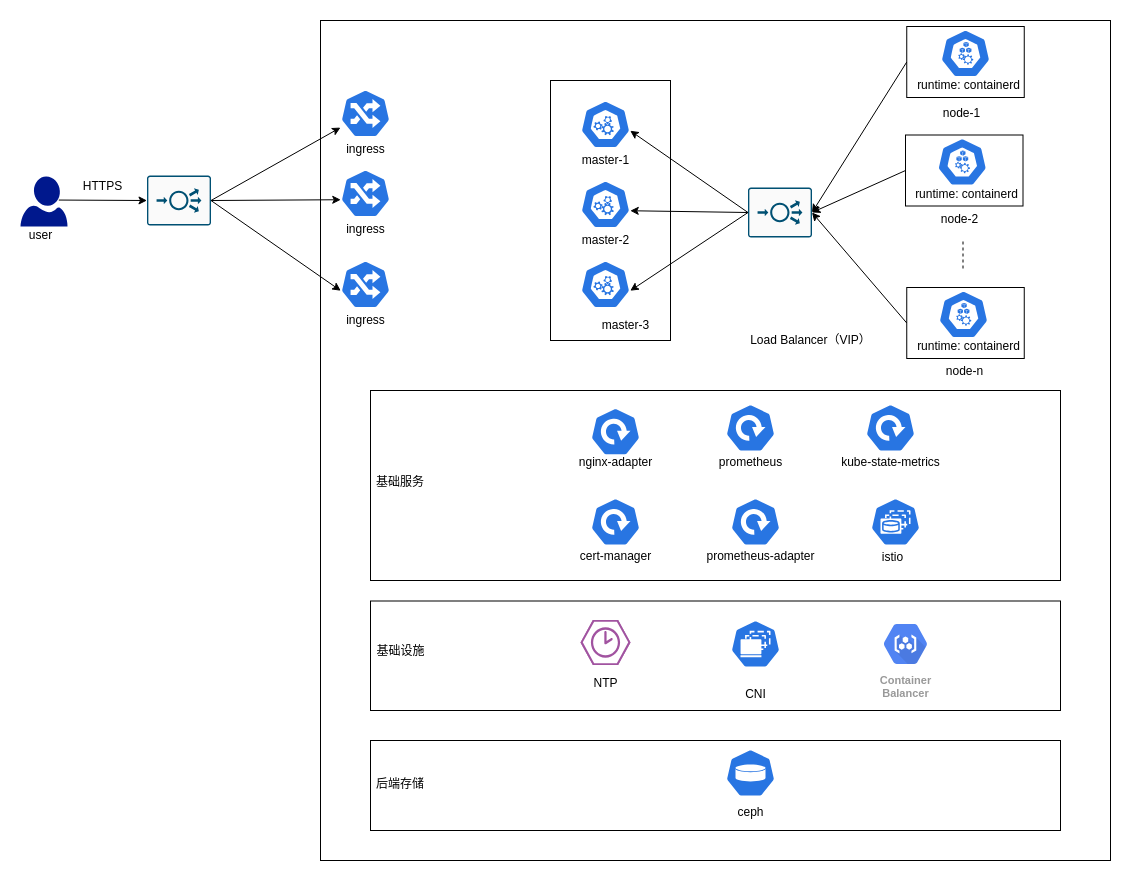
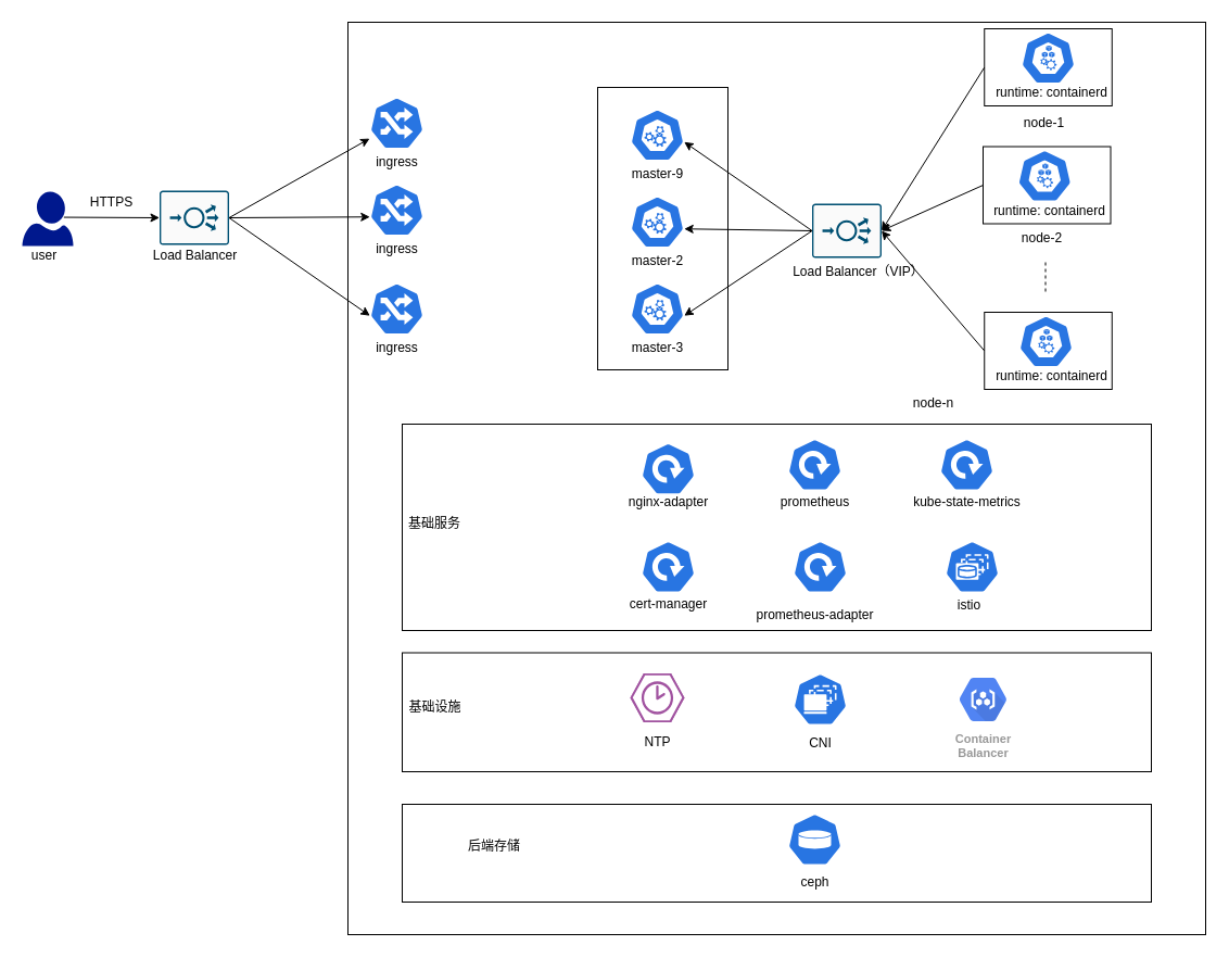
- <mxCell id="10" value="master-1" style="text;html=1;align=center;verticalAlign=middle;resizable=0;points=[];autosize=1;strokeColor=none;fillColor=none;" parent="1" vertex="1"><mxGeometry x="575" y="150" width="60" height="20" as="geometry" /></mxCell>
+ <mxCell id="10" value="master-9" style="text;html=1;align=center;verticalAlign=middle;resizable=0;points=[];autosize=1;strokeColor=none;fillColor=none;" parent="1" vertex="1"><mxGeometry x="575" y="150" width="60" height="20" as="geometry" /></mxCell>
+ <mxCell id="49" value="Load Balancer" style="text;html=1;align=center;verticalAlign=middle;resizable=0;points=[];autosize=1;strokeColor=none;fillColor=none;" parent="1" vertex="1"><mxGeometry x="133.5" y="225" width="90" height="20" as="geometry" /></mxCell>
- <mxCell id="12" value="master-3" style="text;html=1;align=center;verticalAlign=middle;resizable=0;points=[];autosize=1;strokeColor=none;fillColor=none;" parent="1" vertex="1"><mxGeometry x="595" y="315" width="60" height="20" as="geometry" /></mxCell>
+ <mxCell id="12" value="master-3" style="text;html=1;align=center;verticalAlign=middle;resizable=0;points=[];autosize=1;strokeColor=none;fillColor=none;" parent="1" vertex="1"><mxGeometry x="575" y="310" width="60" height="20" as="geometry" /></mxCell>
- <mxCell id="13" value="Load Balancer（VIP）" style="text;html=1;align=center;verticalAlign=middle;resizable=0;points=[];autosize=1;strokeColor=none;fillColor=none;" parent="1" vertex="1"><mxGeometry x="740" y="330" width="140" height="20" as="geometry" /></mxCell>
+ <mxCell id="13" value="Load Balancer（VIP）" style="text;html=1;align=center;verticalAlign=middle;resizable=0;points=[];autosize=1;strokeColor=none;fillColor=none;" parent="1" vertex="1"><mxGeometry x="720" y="240" width="140" height="20" as="geometry" /></mxCell>
- <mxCell id="16" value="node-n" style="text;html=1;align=center;verticalAlign=middle;resizable=0;points=[];autosize=1;strokeColor=none;fillColor=none;" parent="1" vertex="1"><mxGeometry x="938.75" y="361" width="50" height="20" as="geometry" /></mxCell>
+ <mxCell id="16" value="node-n" style="text;html=1;align=center;verticalAlign=middle;resizable=0;points=[];autosize=1;strokeColor=none;fillColor=none;" parent="1" vertex="1"><mxGeometry x="833.75" y="361" width="50" height="20" as="geometry" /></mxCell>
- <mxCell id="21" value="prometheus-adapter" style="text;html=1;align=center;verticalAlign=middle;resizable=0;points=[];autosize=1;strokeColor=none;fillColor=none;" parent="1" vertex="1"><mxGeometry x="700" y="545.5" width="120" height="20" as="geometry" /></mxCell>
+ <mxCell id="21" value="prometheus-adapter" style="text;html=1;align=center;verticalAlign=middle;resizable=0;points=[];autosize=1;strokeColor=none;fillColor=none;" parent="1" vertex="1"><mxGeometry x="690" y="555.5" width="120" height="20" as="geometry" /></mxCell>
- <mxCell id="39" value="CNI" style="text;html=1;align=center;verticalAlign=middle;resizable=0;points=[];autosize=1;strokeColor=none;fillColor=none;" parent="1" vertex="1"><mxGeometry x="735" y="684" width="40" height="20" as="geometry" /></mxCell>
+ <mxCell id="39" value="CNI" style="text;html=1;align=center;verticalAlign=middle;resizable=0;points=[];autosize=1;strokeColor=none;fillColor=none;" parent="1" vertex="1"><mxGeometry x="735" y="674" width="40" height="20" as="geometry" /></mxCell>
- <mxCell id="30" value="后端存储" style="text;html=1;strokeColor=none;fillColor=none;align=center;verticalAlign=middle;whiteSpace=wrap;rounded=0;" parent="1" vertex="1"><mxGeometry x="370" y="774" width="60" height="20" as="geometry" /></mxCell>
+ <mxCell id="30" value="后端存储" style="text;html=1;strokeColor=none;fillColor=none;align=center;verticalAlign=middle;whiteSpace=wrap;rounded=0;" parent="1" vertex="1"><mxGeometry x="425" y="769" width="60" height="20" as="geometry" /></mxCell>
